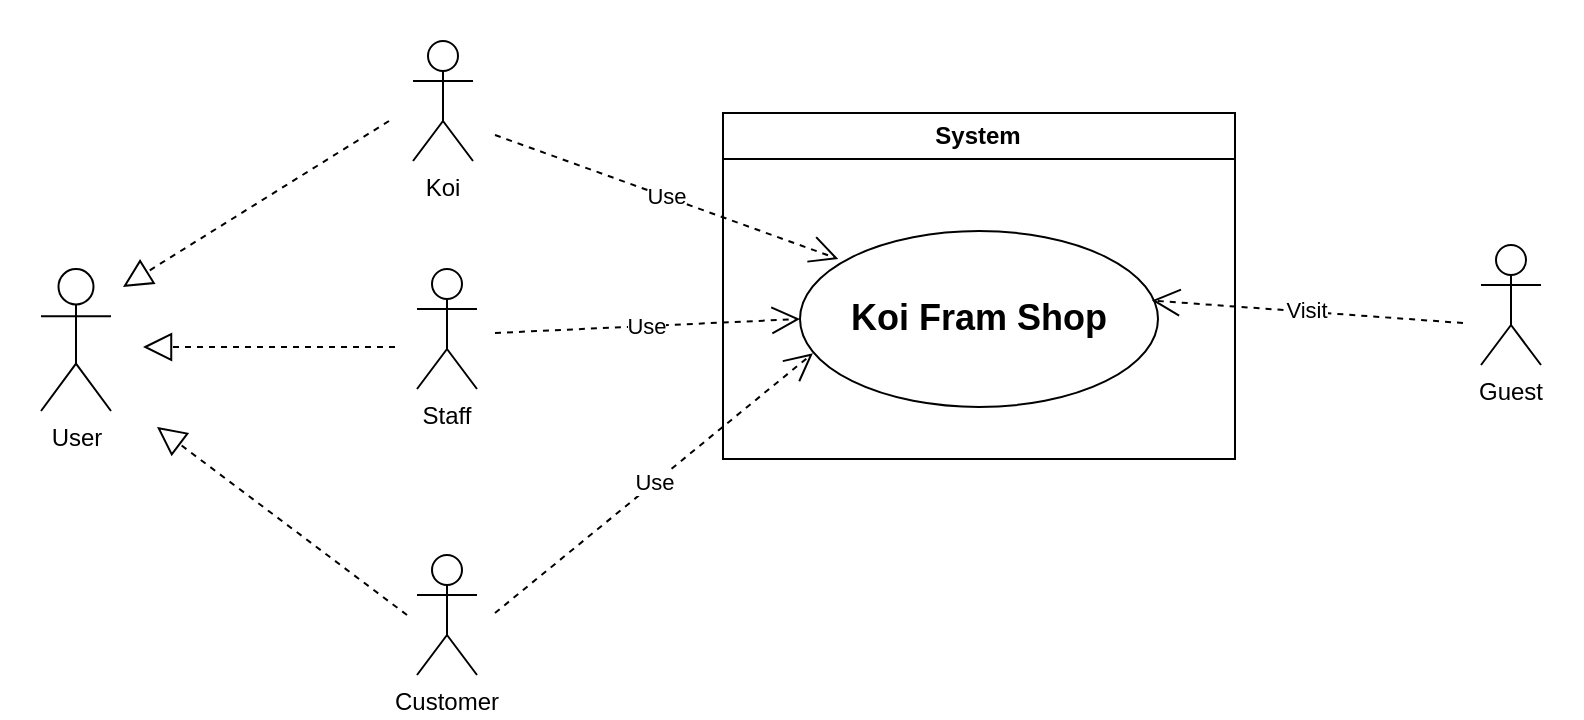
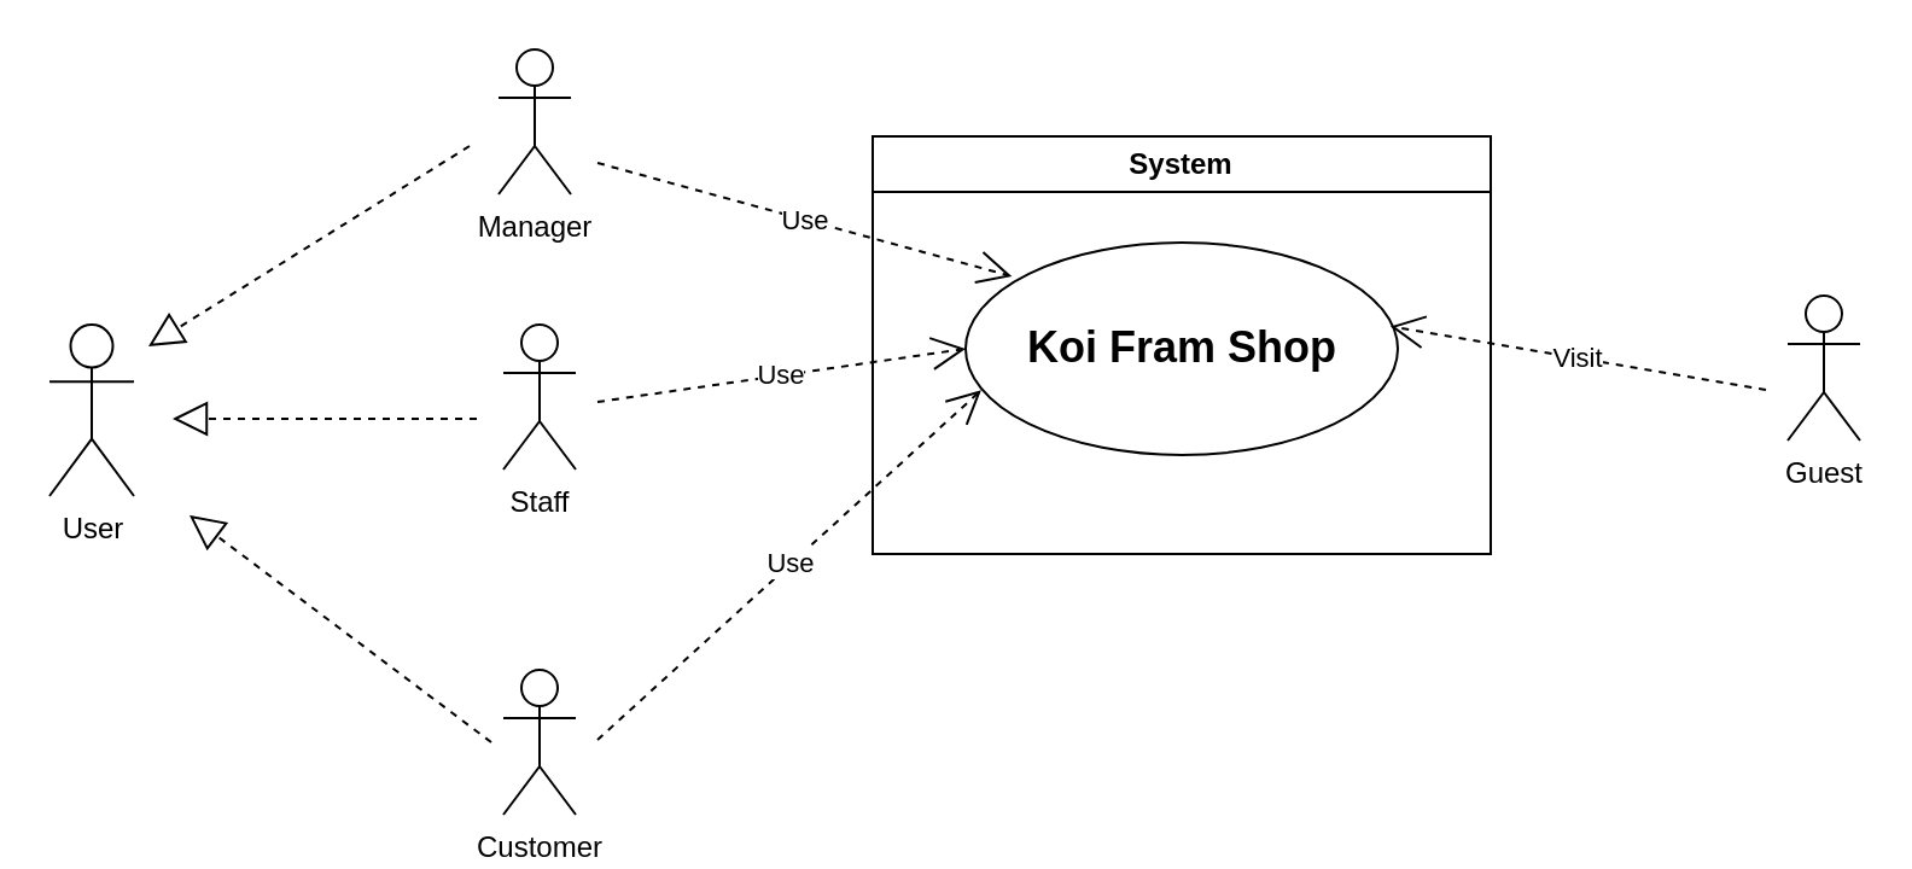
- <mxCell id="13" value="Koi" style="shape=umlActor;verticalLabelPosition=bottom;verticalAlign=top;html=1;" vertex="1" parent="1"><mxGeometry x="206" y="20" width="30" height="60" as="geometry" /></mxCell>
+ <mxCell id="13" value="Manager" style="shape=umlActor;verticalLabelPosition=bottom;verticalAlign=top;html=1;" vertex="1" parent="1"><mxGeometry x="206" y="20" width="30" height="60" as="geometry" /></mxCell>
- <mxCell id="3" value="&lt;b&gt;&lt;font style=&quot;font-size: 18px;&quot;&gt;Koi Fram Shop&lt;/font&gt;&lt;/b&gt;" style="ellipse;whiteSpace=wrap;html=1;" vertex="1" parent="2"><mxGeometry x="38.5" y="59" width="179" height="88" as="geometry" /></mxCell>
+ <mxCell id="3" value="&lt;b&gt;&lt;font style=&quot;font-size: 18px;&quot;&gt;Koi Fram Shop&lt;/font&gt;&lt;/b&gt;" style="ellipse;whiteSpace=wrap;html=1;" vertex="1" parent="2"><mxGeometry x="38.5" y="44" width="179" height="88" as="geometry" /></mxCell>
